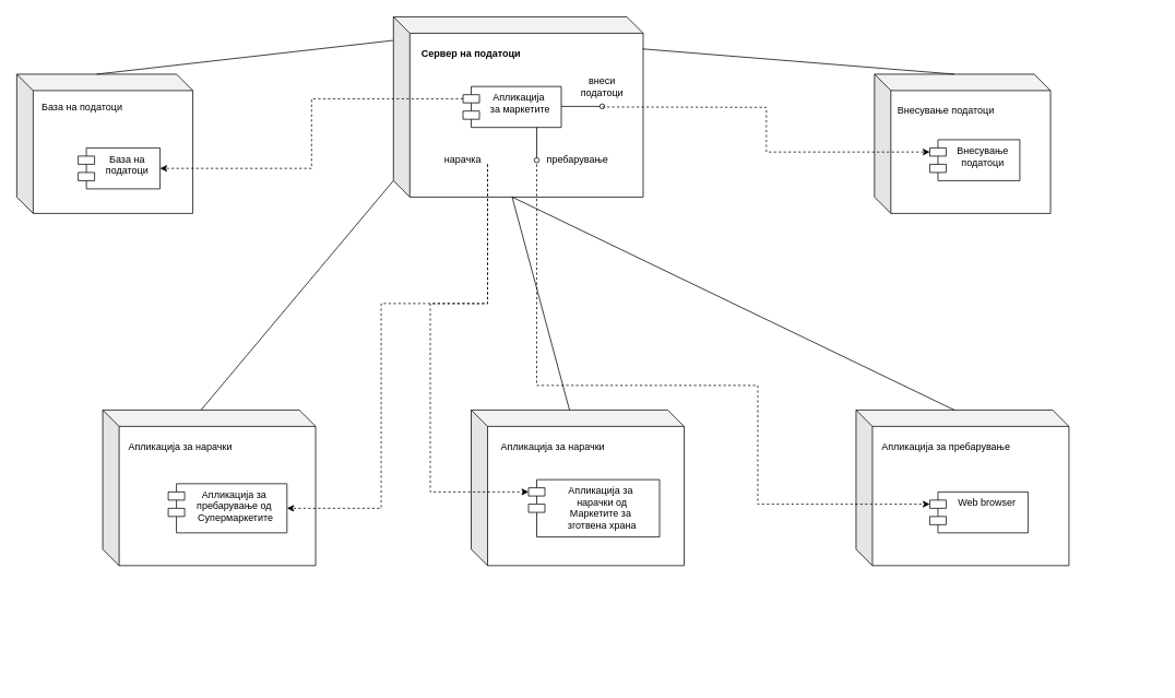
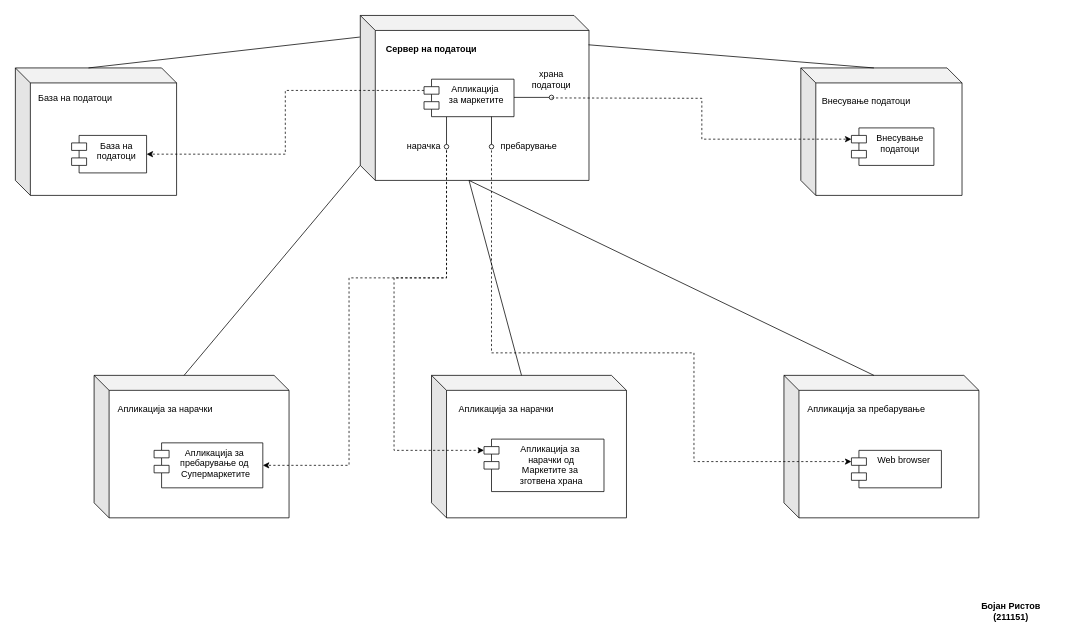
- <mxCell id="32" value="внеси податоци" style="text;html=1;strokeColor=none;fillColor=none;align=center;verticalAlign=middle;whiteSpace=wrap;rounded=0;shadow=0;sketch=0;" vertex="1" parent="1"><mxGeometry x="705" y="90" width="60" height="30" as="geometry" /></mxCell>
+ <mxCell id="32" value="храна податоци" style="text;html=1;strokeColor=none;fillColor=none;align=center;verticalAlign=middle;whiteSpace=wrap;rounded=0;shadow=0;sketch=0;" vertex="1" parent="1"><mxGeometry x="705" y="90" width="60" height="30" as="geometry" /></mxCell>
+ <mxCell id="18" style="edgeStyle=none;rounded=0;orthogonalLoop=1;jettySize=auto;html=1;exitX=0.25;exitY=1;exitDx=0;exitDy=0;entryX=1;entryY=0.5;entryDx=0;entryDy=0;endArrow=oval;endFill=0;" edge="1" parent="1" source="20" target="28"><mxGeometry relative="1" as="geometry" /></mxCell>
+ <mxCell id="36" value="Бојан Ристов&lt;br&gt;(211151)" style="text;html=1;strokeColor=none;fillColor=none;align=center;verticalAlign=middle;whiteSpace=wrap;rounded=0;shadow=0;sketch=0;fontStyle=1" vertex="1" parent="1"><mxGeometry x="1282.5" y="800" width="130" height="30" as="geometry" /></mxCell>
